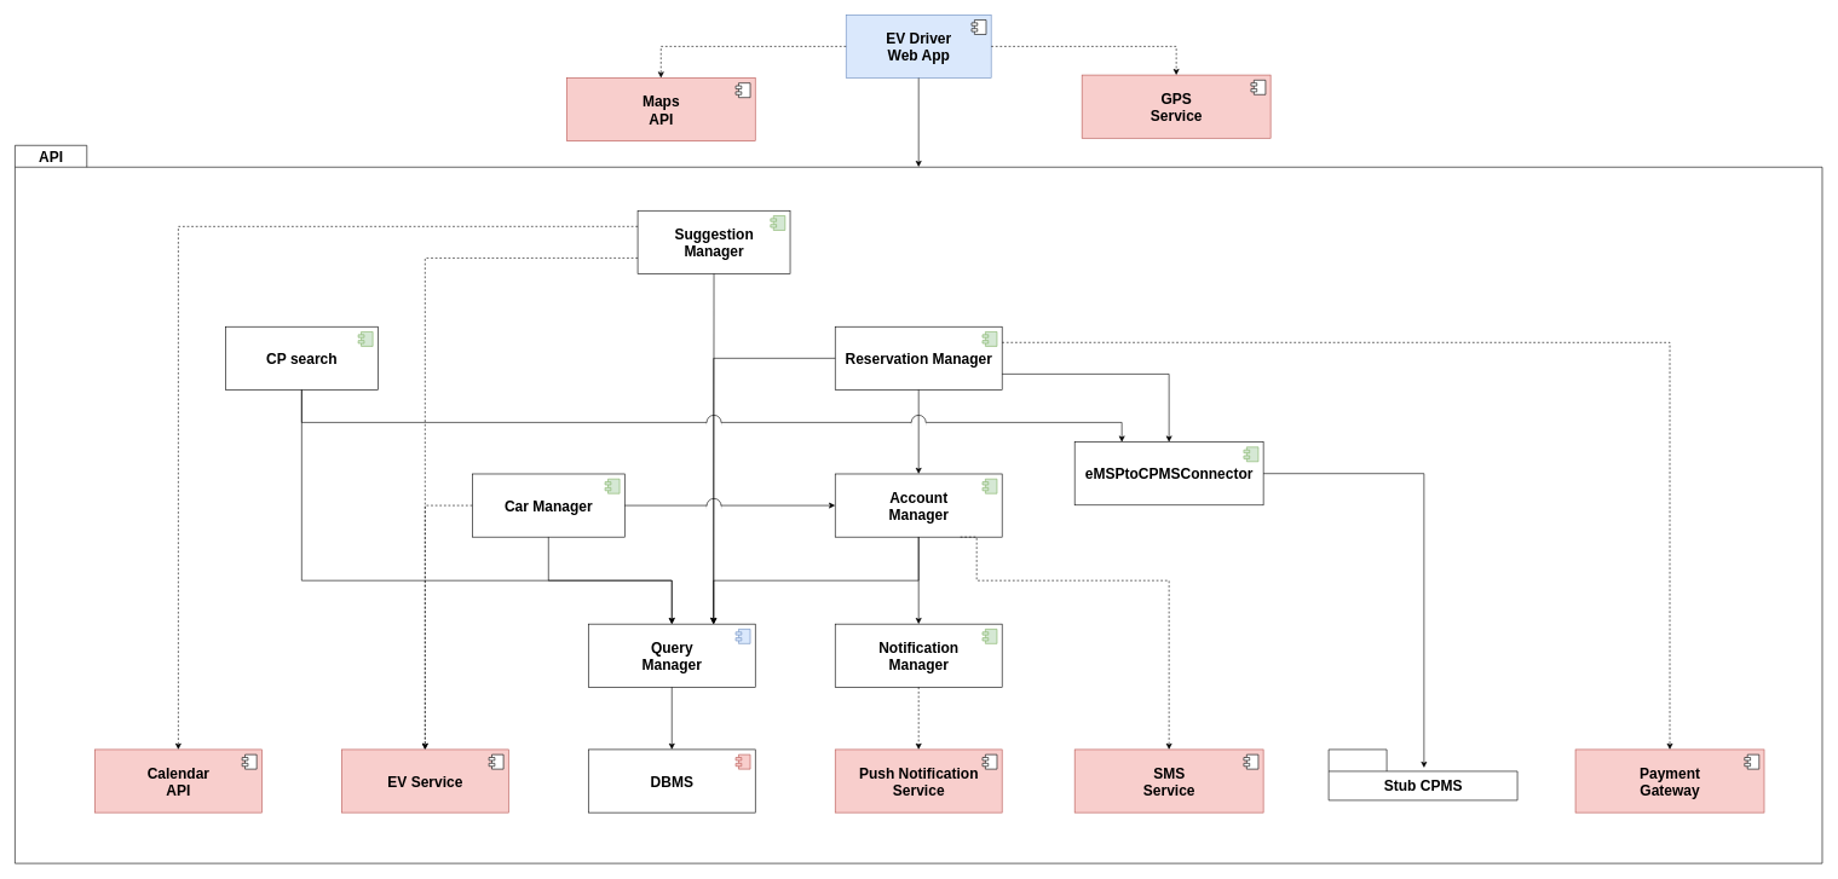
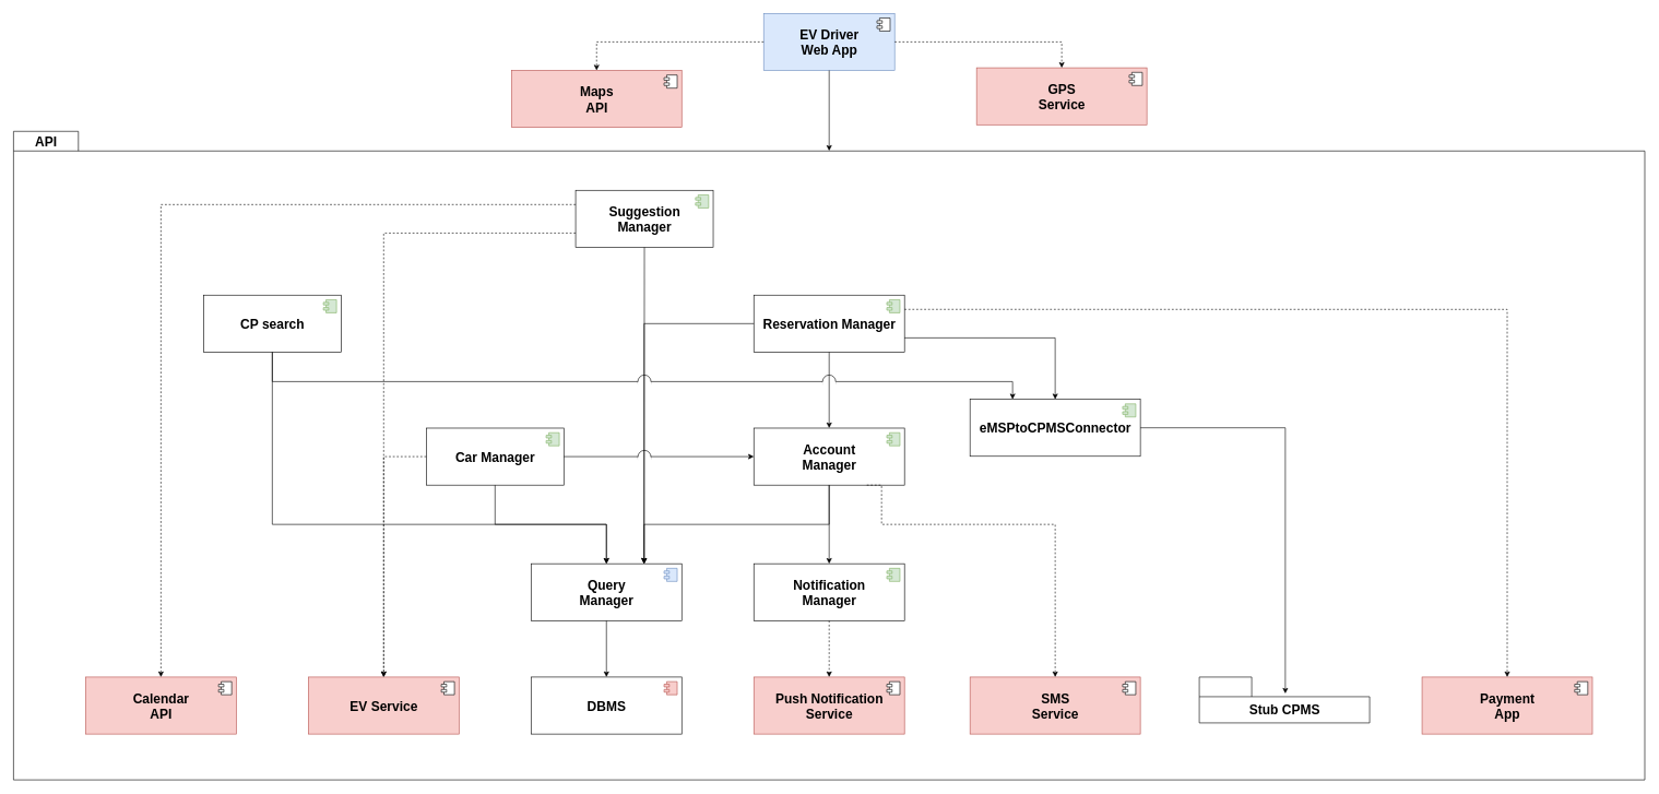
- <mxCell id="27" value="&lt;b style=&quot;font-size: 20px&quot;&gt;Payment&lt;br&gt;Gateway&lt;br&gt;&lt;/b&gt;" style="html=1;dropTarget=0;fontSize=20;fontStyle=0;fillColor=#f8cecc;strokeColor=#b85450;" parent="1" vertex="1"><mxGeometry x="2170" y="1033" width="260" height="87" as="geometry" /></mxCell>
+ <mxCell id="27" value="&lt;b style=&quot;font-size: 20px&quot;&gt;Payment&lt;br&gt;App&lt;br&gt;&lt;/b&gt;" style="html=1;dropTarget=0;fontSize=20;fontStyle=0;fillColor=#f8cecc;strokeColor=#b85450;" parent="1" vertex="1"><mxGeometry x="2170" y="1033" width="260" height="87" as="geometry" /></mxCell>
